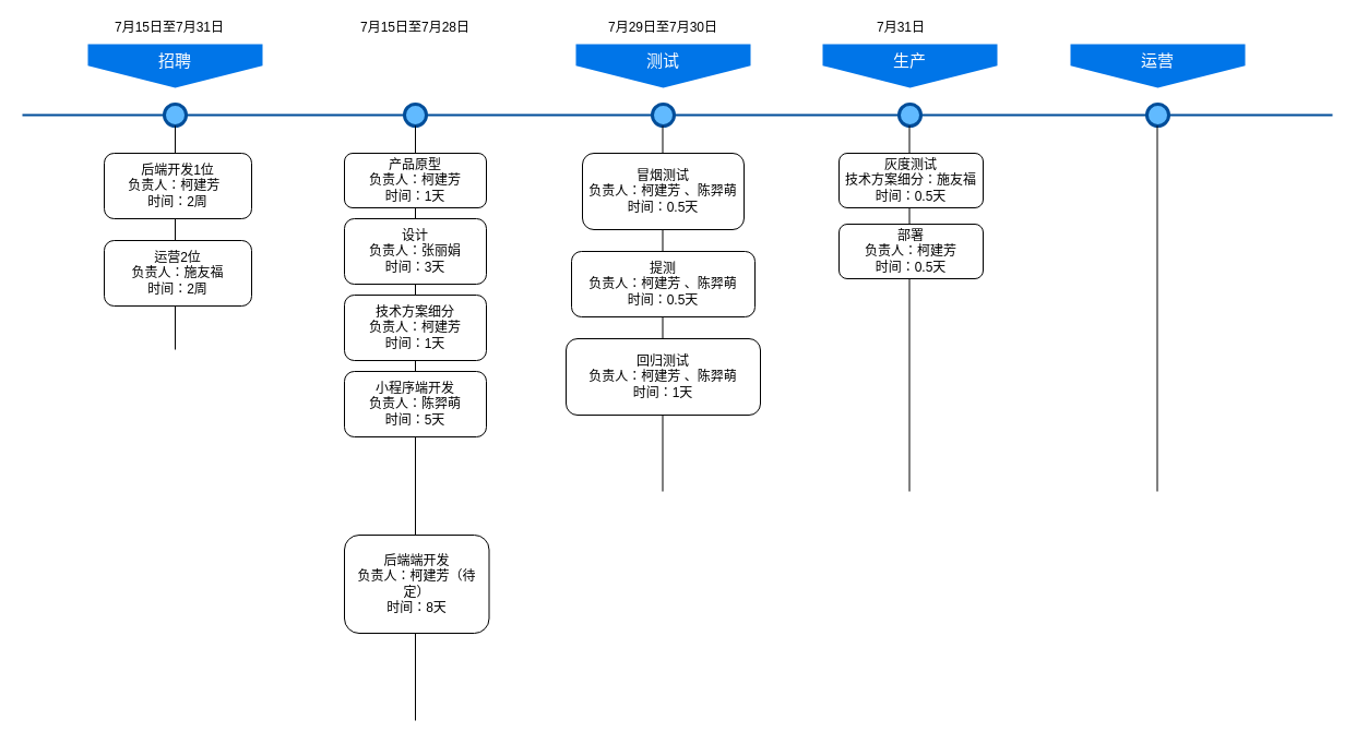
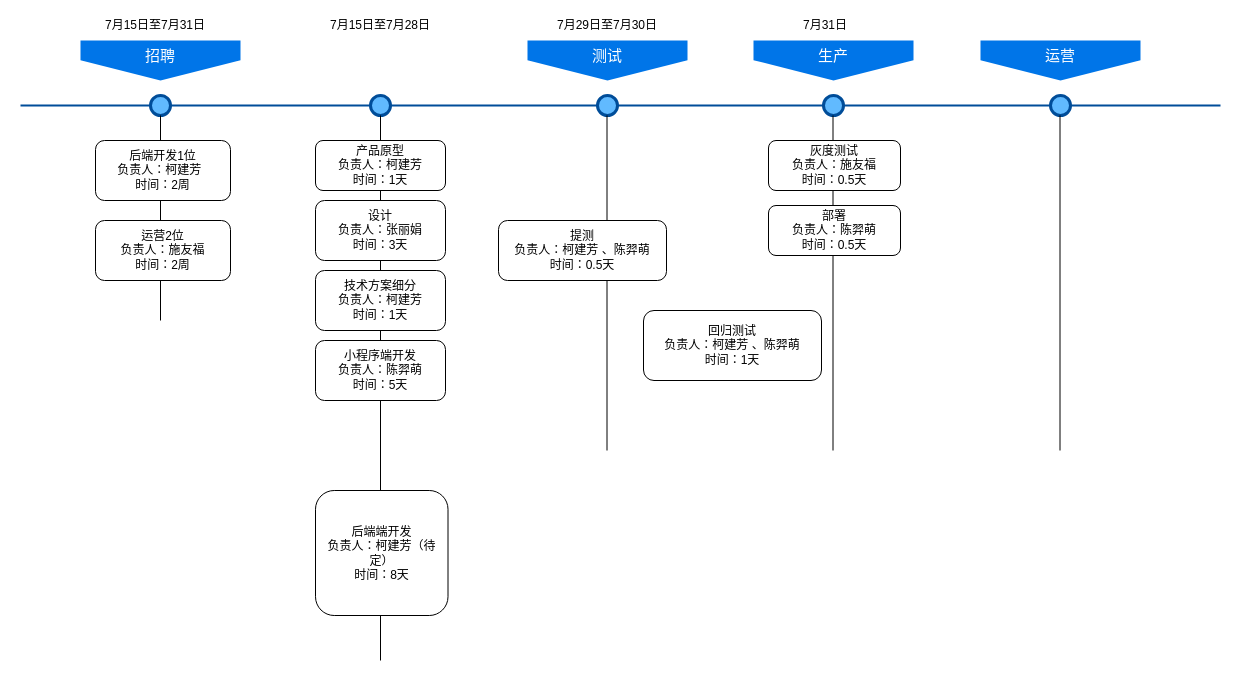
- <mxCell id="26" value="灰度测试&lt;br&gt;技术方案细分：施友福&lt;br&gt;时间：0.5天" style="rounded=1;whiteSpace=wrap;html=1;" vertex="1" parent="1"><mxGeometry x="768" y="140" width="132" height="50" as="geometry" /></mxCell>
+ <mxCell id="26" value="灰度测试&lt;br&gt;负责人：施友福&lt;br&gt;时间：0.5天" style="rounded=1;whiteSpace=wrap;html=1;" vertex="1" parent="1"><mxGeometry x="768" y="140" width="132" height="50" as="geometry" /></mxCell>
- <mxCell id="22" value="冒烟测试&lt;br&gt;负责人：柯建芳 、陈羿萌&lt;br&gt;时间：0.5天" style="rounded=1;whiteSpace=wrap;html=1;" vertex="1" parent="1"><mxGeometry x="533" y="140" width="148" height="70" as="geometry" /></mxCell>
- <mxCell id="32" value="部署&lt;br&gt;负责人：柯建芳&lt;br&gt;时间：0.5天" style="rounded=1;whiteSpace=wrap;html=1;" vertex="1" parent="1"><mxGeometry x="768" y="205" width="132" height="50" as="geometry" /></mxCell>
+ <mxCell id="32" value="部署&lt;br&gt;负责人：陈羿萌&lt;br&gt;时间：0.5天" style="rounded=1;whiteSpace=wrap;html=1;" vertex="1" parent="1"><mxGeometry x="768" y="205" width="132" height="50" as="geometry" /></mxCell>
- <mxCell id="23" value="提测&lt;br&gt;负责人：柯建芳 、陈羿萌&lt;br&gt;时间：0.5天" style="rounded=1;whiteSpace=wrap;html=1;" vertex="1" parent="1"><mxGeometry x="523" y="230" width="168" height="60" as="geometry" /></mxCell>
+ <mxCell id="23" value="提测&lt;br&gt;负责人：柯建芳 、陈羿萌&lt;br&gt;时间：0.5天" style="rounded=1;whiteSpace=wrap;html=1;" vertex="1" parent="1"><mxGeometry x="498" y="220" width="168" height="60" as="geometry" /></mxCell>
- <mxCell id="24" value="回归测试&lt;br&gt;负责人：柯建芳 、陈羿萌&lt;br&gt;时间：1天" style="rounded=1;whiteSpace=wrap;html=1;" vertex="1" parent="1"><mxGeometry x="518" y="310" width="178" height="70" as="geometry" /></mxCell>
+ <mxCell id="24" value="回归测试&lt;br&gt;负责人：柯建芳 、陈羿萌&lt;br&gt;时间：1天" style="rounded=1;whiteSpace=wrap;html=1;" vertex="1" parent="1"><mxGeometry x="643" y="310" width="178" height="70" as="geometry" /></mxCell>
- <mxCell id="20" value="后端端开发&lt;br&gt;负责人：柯建芳（待定）&lt;br&gt;时间：8天" style="rounded=1;whiteSpace=wrap;html=1;" vertex="1" parent="1"><mxGeometry x="315" y="490" width="132.5" height="90" as="geometry" /></mxCell>
+ <mxCell id="20" value="后端端开发&lt;br&gt;负责人：柯建芳（待定）&lt;br&gt;时间：8天" style="rounded=1;whiteSpace=wrap;html=1;" vertex="1" parent="1"><mxGeometry x="315" y="490" width="132.5" height="125" as="geometry" /></mxCell>
